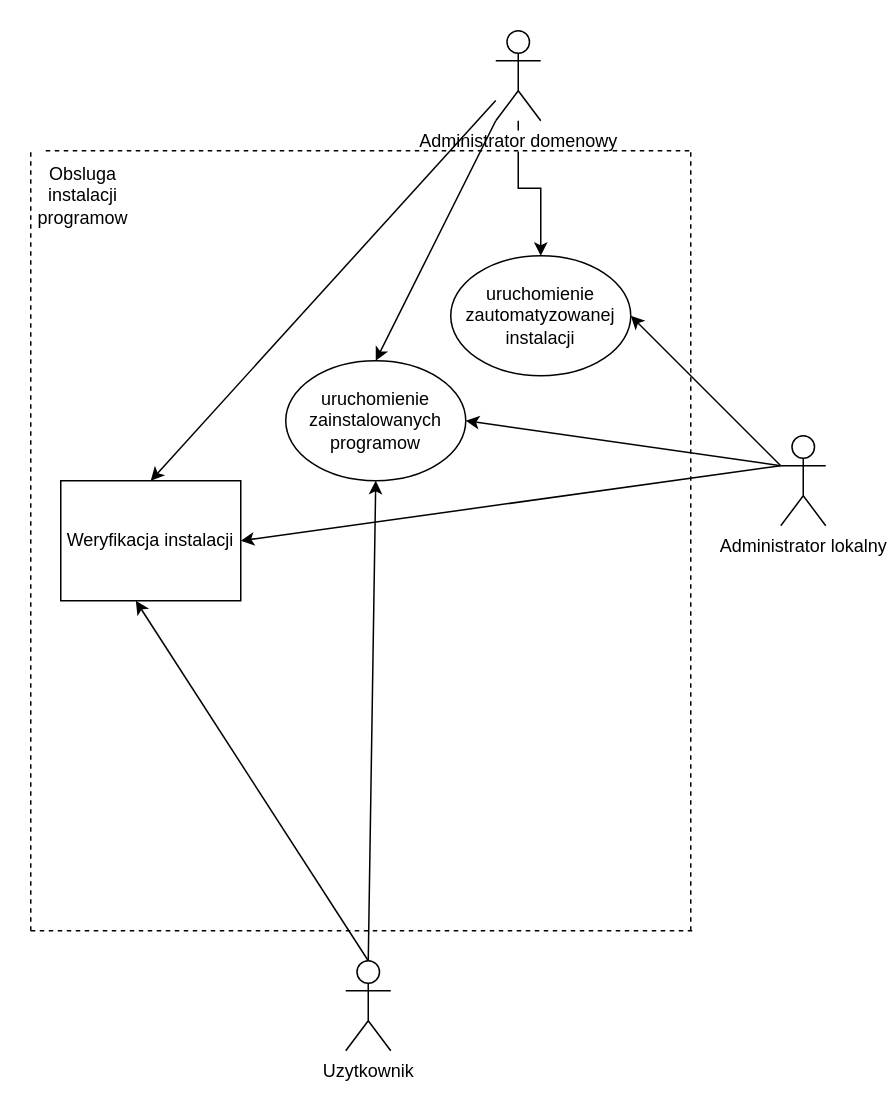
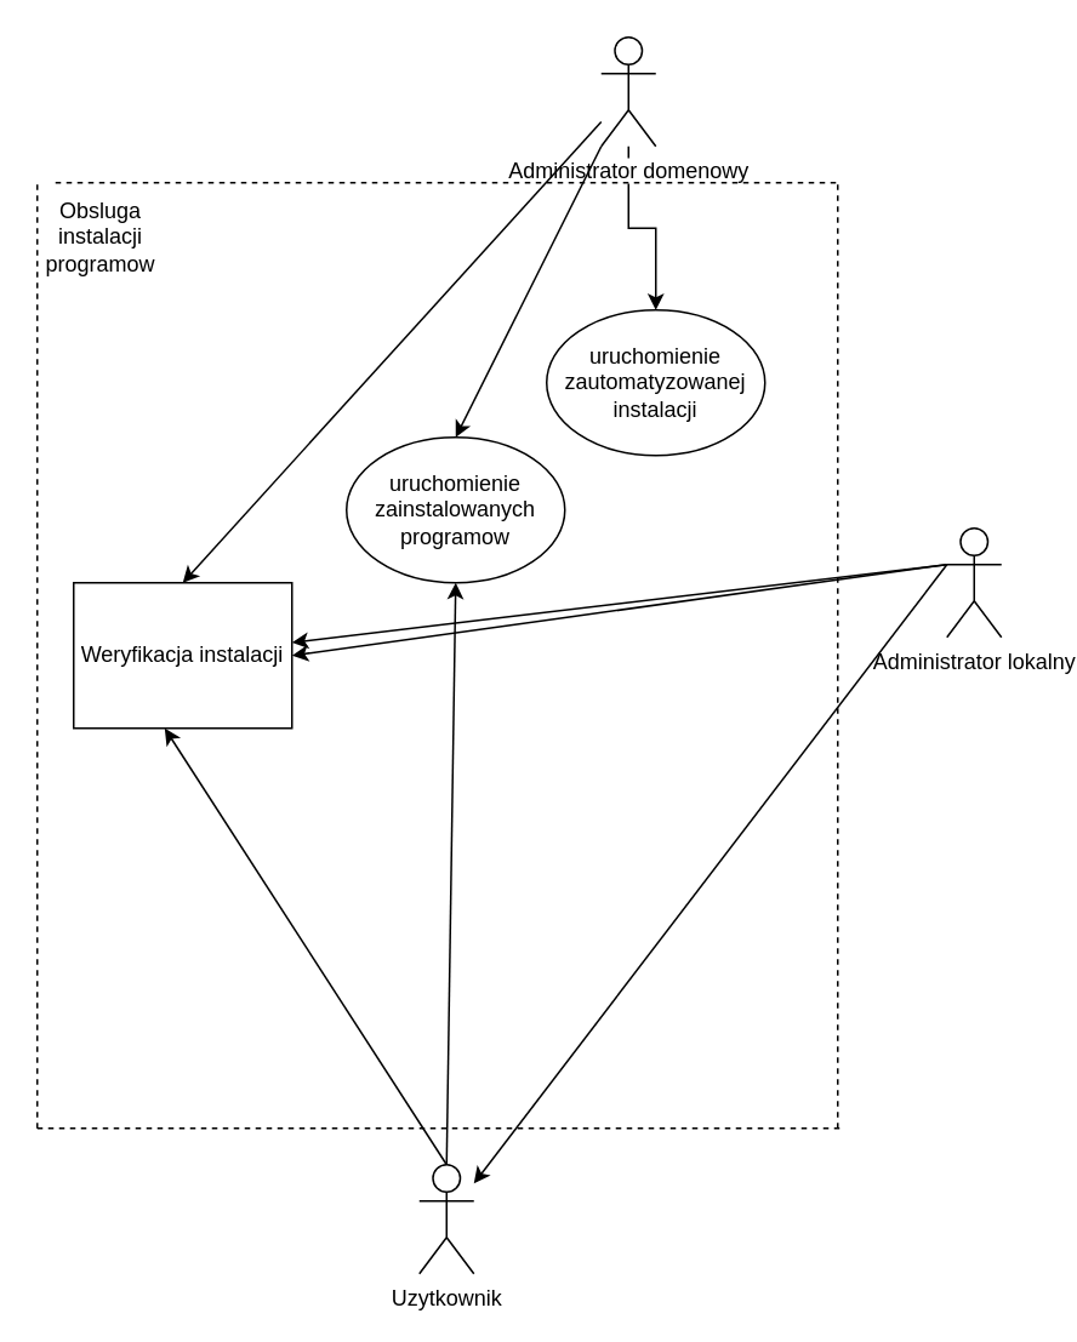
- <mxCell id="12" value="" style="endArrow=classic;html=1;entryX=1;entryY=0.5;entryDx=0;entryDy=0;exitX=0;exitY=0.333;exitDx=0;exitDy=0;exitPerimeter=0;" edge="1" parent="1" source="10" target="9"><mxGeometry width="50" height="50" relative="1" as="geometry"><mxPoint x="20" y="810" as="sourcePoint" /><mxPoint x="70" y="760" as="targetPoint" /></mxGeometry></mxCell>
+ <mxCell id="12" value="" style="endArrow=classic;html=1;exitX=0;exitY=0.333;exitDx=0;exitDy=0;exitPerimeter=0;" edge="1" parent="1" source="10" target="11"><mxGeometry width="50" height="50" relative="1" as="geometry"><mxPoint x="20" y="810" as="sourcePoint" /><mxPoint x="70" y="760" as="targetPoint" /></mxGeometry></mxCell>
- <mxCell id="20" value="" style="endArrow=classic;html=1;exitX=0;exitY=0.333;exitDx=0;exitDy=0;exitPerimeter=0;entryX=1;entryY=0.5;entryDx=0;entryDy=0;" edge="1" parent="1" source="10" target="17"><mxGeometry width="50" height="50" relative="1" as="geometry"><mxPoint x="20" y="810" as="sourcePoint" /><mxPoint x="70" y="760" as="targetPoint" /></mxGeometry></mxCell>
+ <mxCell id="20" value="" style="endArrow=classic;html=1;exitX=0;exitY=0.333;exitDx=0;exitDy=0;exitPerimeter=0;" edge="1" parent="1" source="10" target="13"><mxGeometry width="50" height="50" relative="1" as="geometry"><mxPoint x="20" y="810" as="sourcePoint" /><mxPoint x="70" y="760" as="targetPoint" /></mxGeometry></mxCell>
